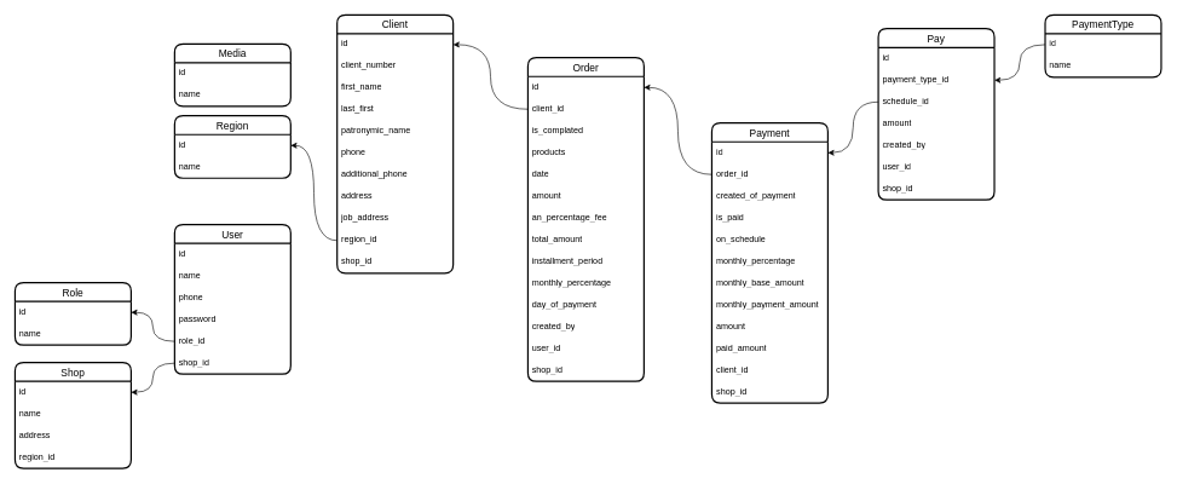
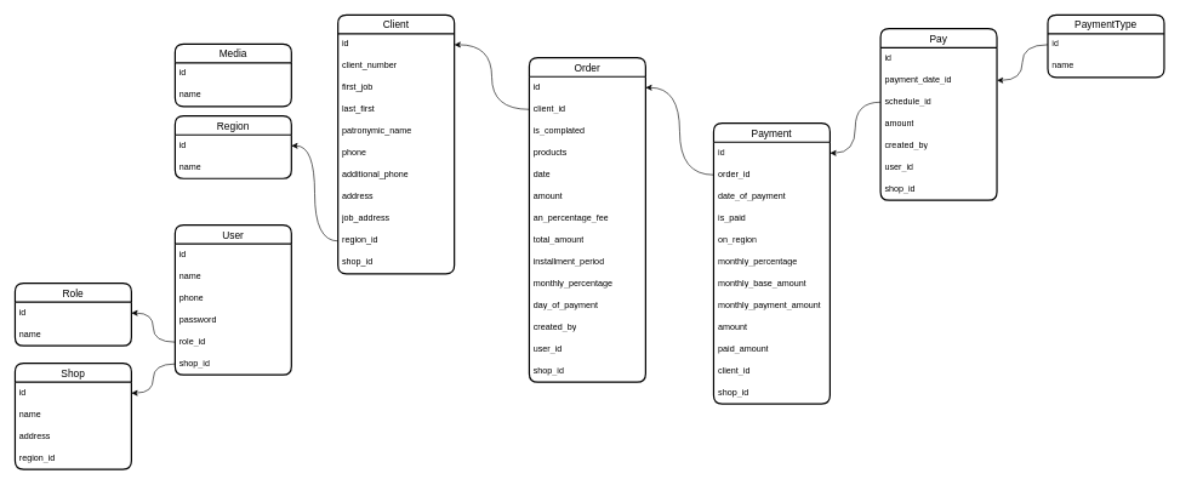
- <mxCell id="72" value="payment_type_id" style="text;strokeColor=none;fillColor=none;spacingLeft=4;spacingRight=4;overflow=hidden;rotatable=0;points=[[0,0.5],[1,0.5]];portConstraint=eastwest;fontSize=12;whiteSpace=wrap;html=1;" parent="70" vertex="1"><mxGeometry y="56" width="160" height="30" as="geometry" /></mxCell>
+ <mxCell id="72" value="payment_date_id" style="text;strokeColor=none;fillColor=none;spacingLeft=4;spacingRight=4;overflow=hidden;rotatable=0;points=[[0,0.5],[1,0.5]];portConstraint=eastwest;fontSize=12;whiteSpace=wrap;html=1;" parent="70" vertex="1"><mxGeometry y="56" width="160" height="30" as="geometry" /></mxCell>
- <mxCell id="30" value="first_name" style="text;strokeColor=none;fillColor=none;spacingLeft=4;spacingRight=4;overflow=hidden;rotatable=0;points=[[0,0.5],[1,0.5]];portConstraint=eastwest;fontSize=12;whiteSpace=wrap;html=1;" parent="27" vertex="1"><mxGeometry y="86" width="160" height="30" as="geometry" /></mxCell>
+ <mxCell id="30" value="first_job" style="text;strokeColor=none;fillColor=none;spacingLeft=4;spacingRight=4;overflow=hidden;rotatable=0;points=[[0,0.5],[1,0.5]];portConstraint=eastwest;fontSize=12;whiteSpace=wrap;html=1;" parent="27" vertex="1"><mxGeometry y="86" width="160" height="30" as="geometry" /></mxCell>
- <mxCell id="46" value="created_of_payment" style="text;strokeColor=none;fillColor=none;spacingLeft=4;spacingRight=4;overflow=hidden;rotatable=0;points=[[0,0.5],[1,0.5]];portConstraint=eastwest;fontSize=12;whiteSpace=wrap;html=1;" parent="43" vertex="1"><mxGeometry y="86" width="160" height="30" as="geometry" /></mxCell>
+ <mxCell id="46" value="date_of_payment" style="text;strokeColor=none;fillColor=none;spacingLeft=4;spacingRight=4;overflow=hidden;rotatable=0;points=[[0,0.5],[1,0.5]];portConstraint=eastwest;fontSize=12;whiteSpace=wrap;html=1;" parent="43" vertex="1"><mxGeometry y="86" width="160" height="30" as="geometry" /></mxCell>
- <mxCell id="48" value="on_schedule" style="text;strokeColor=none;fillColor=none;spacingLeft=4;spacingRight=4;overflow=hidden;rotatable=0;points=[[0,0.5],[1,0.5]];portConstraint=eastwest;fontSize=12;whiteSpace=wrap;html=1;" parent="43" vertex="1"><mxGeometry y="146" width="160" height="30" as="geometry" /></mxCell>
+ <mxCell id="48" value="on_region" style="text;strokeColor=none;fillColor=none;spacingLeft=4;spacingRight=4;overflow=hidden;rotatable=0;points=[[0,0.5],[1,0.5]];portConstraint=eastwest;fontSize=12;whiteSpace=wrap;html=1;" parent="43" vertex="1"><mxGeometry y="146" width="160" height="30" as="geometry" /></mxCell>
